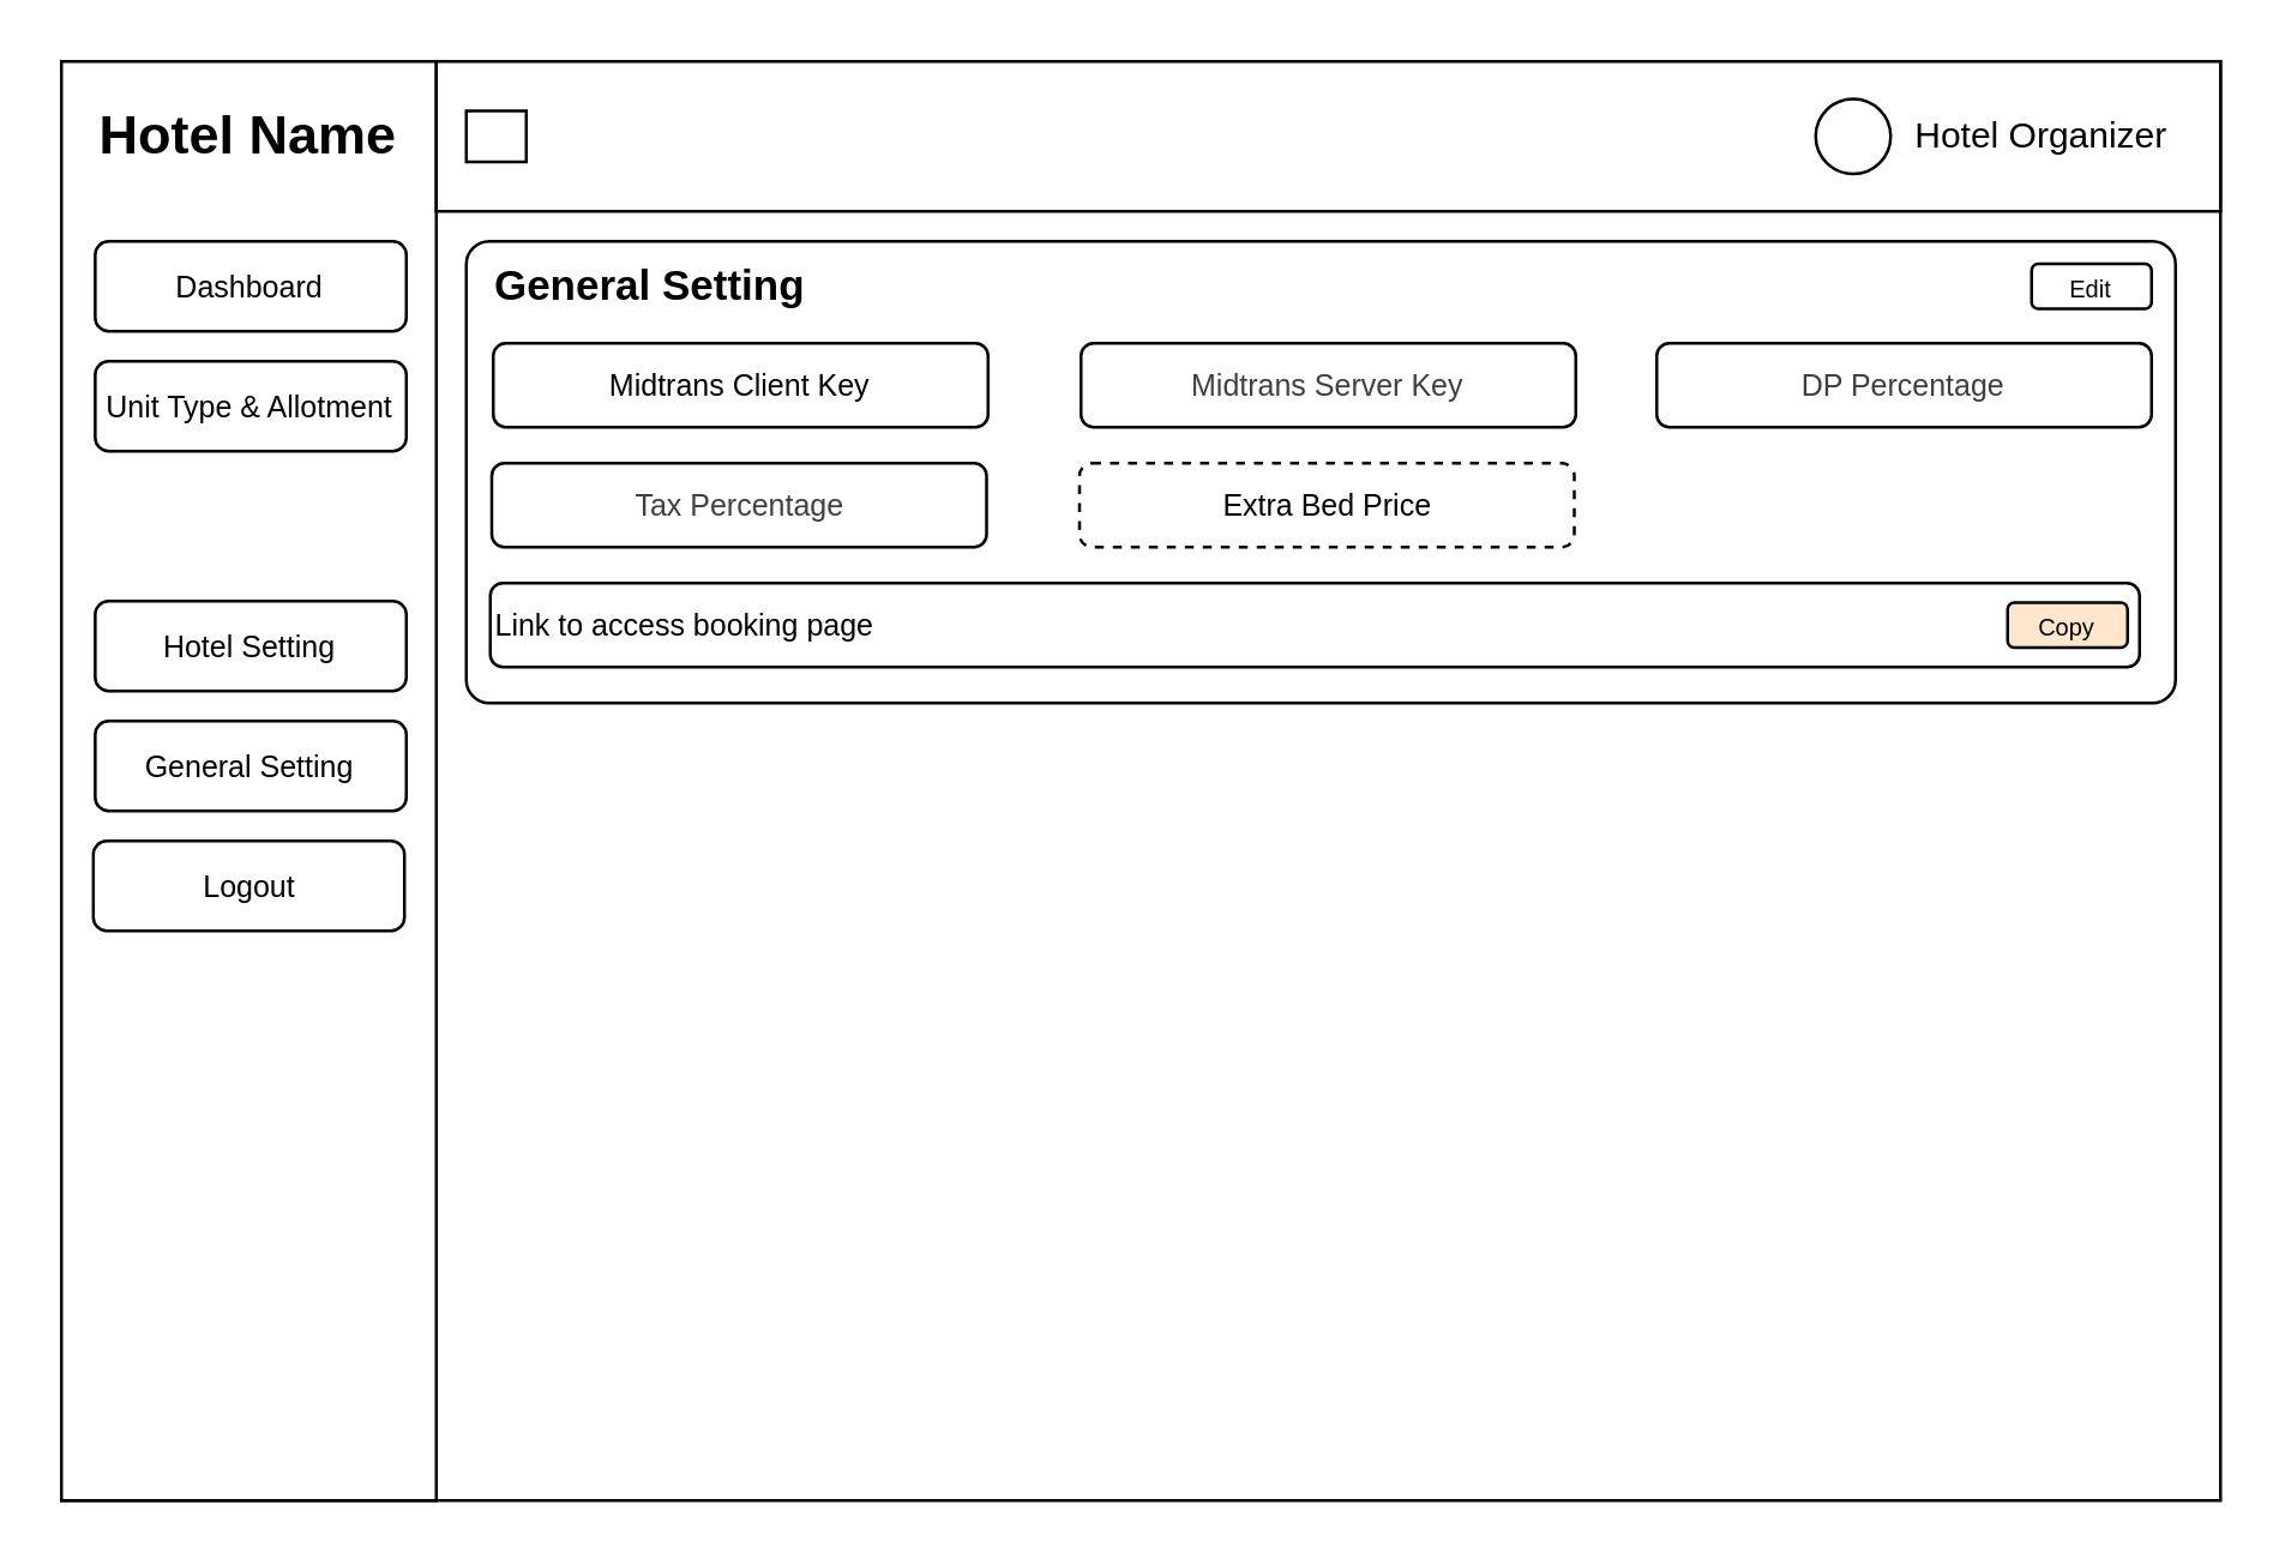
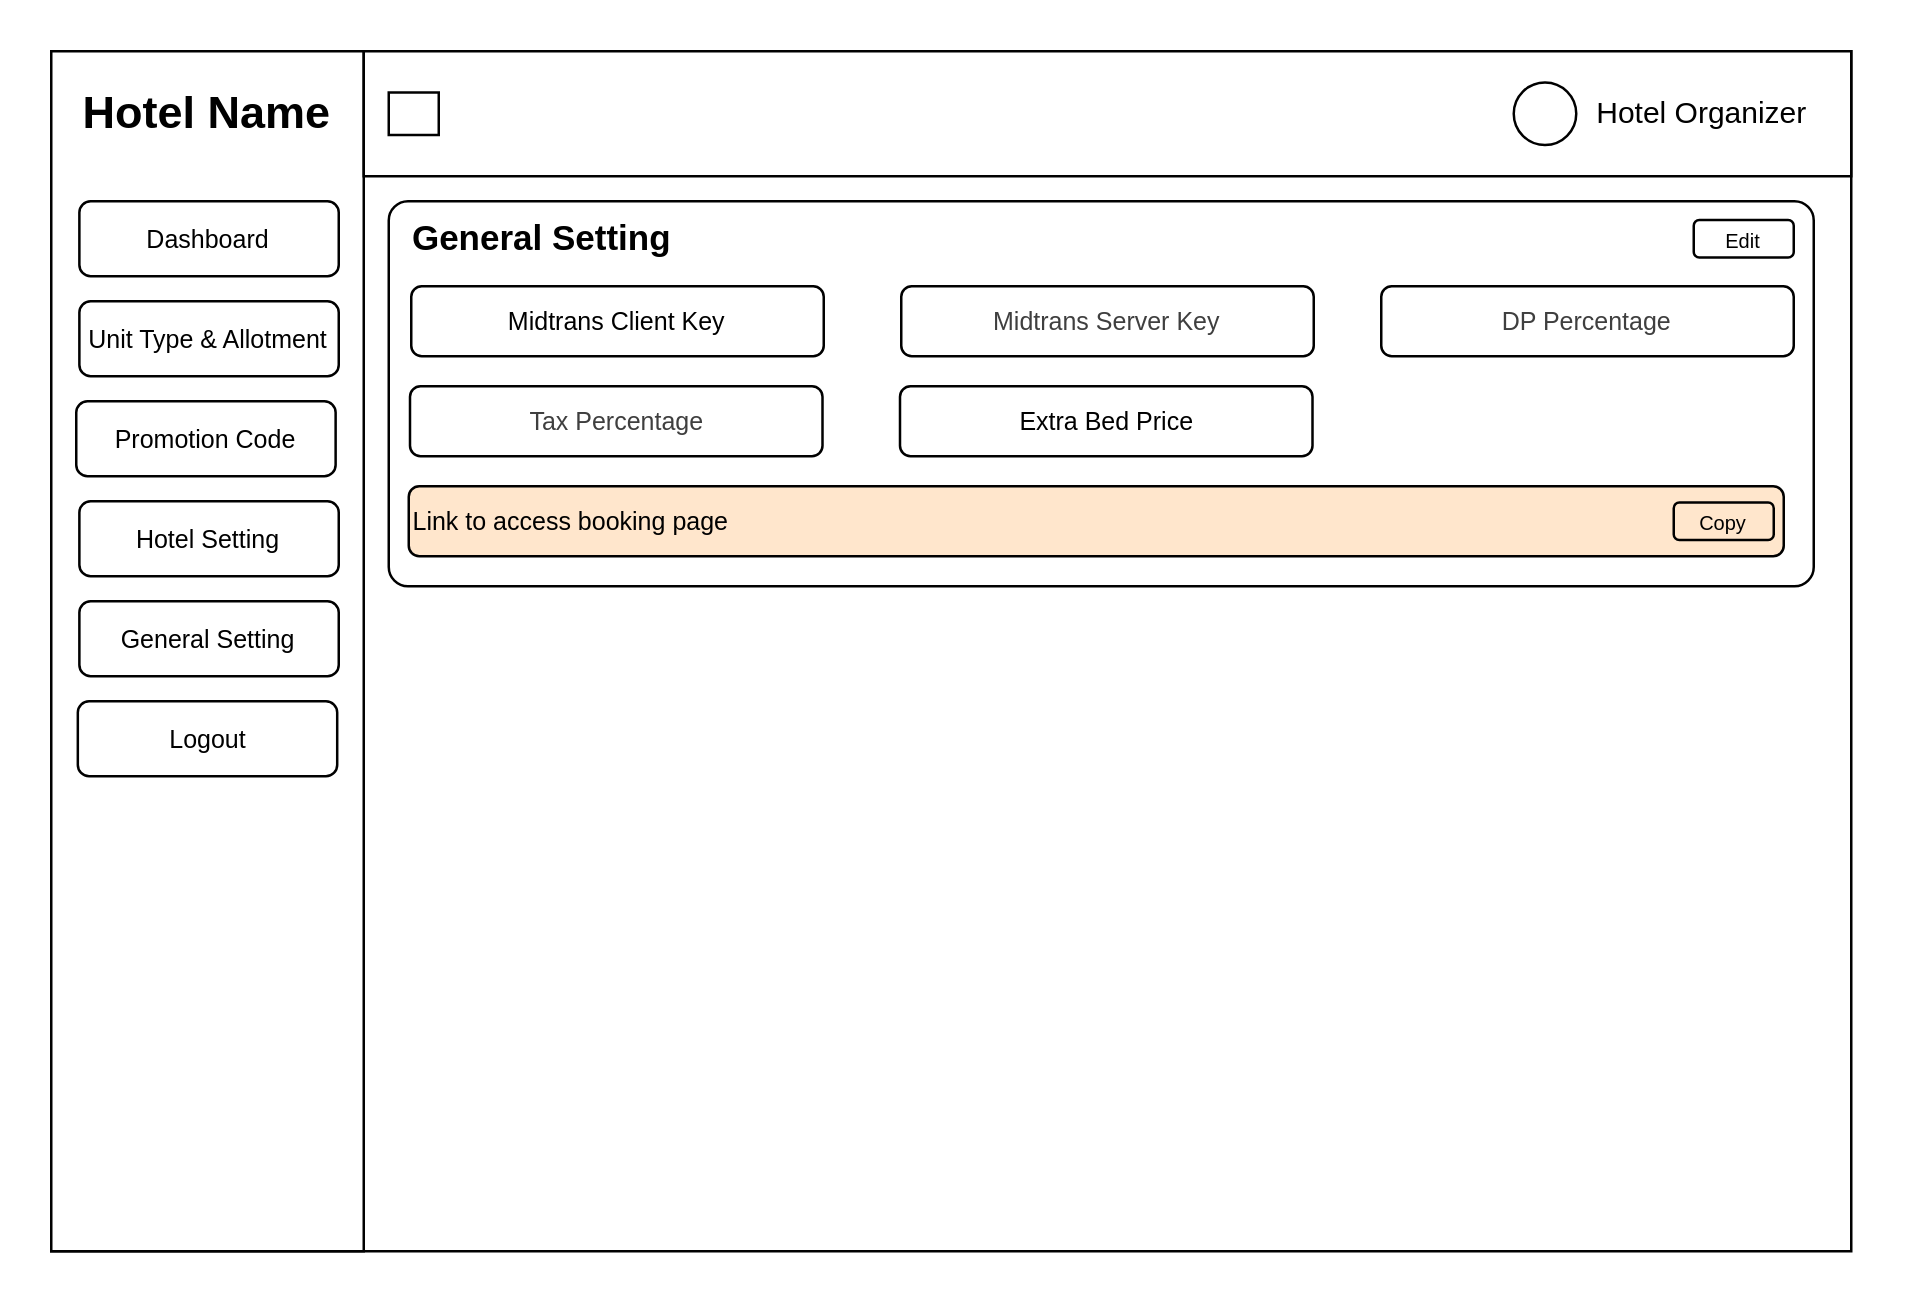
- <mxCell id="23" value="&lt;div style=&quot;text-align: left;&quot;&gt;&lt;span style=&quot;background-color: transparent; font-size: 10px;&quot;&gt;Extra Bed Price&lt;/span&gt;&lt;/div&gt;" style="rounded=1;whiteSpace=wrap;html=1;dashed=1;" vertex="1" parent="1"><mxGeometry x="359.5" y="154" width="165" height="28" as="geometry" /></mxCell>
+ <mxCell id="23" value="&lt;div style=&quot;text-align: left;&quot;&gt;&lt;span style=&quot;background-color: transparent; font-size: 10px;&quot;&gt;Extra Bed Price&lt;/span&gt;&lt;/div&gt;" style="rounded=1;whiteSpace=wrap;html=1;" vertex="1" parent="1"><mxGeometry x="359.5" y="154" width="165" height="28" as="geometry" /></mxCell>
+ <mxCell id="12" value="&lt;font style=&quot;font-size: 10px;&quot;&gt;Promotion Code&lt;/font&gt;" style="rounded=1;whiteSpace=wrap;html=1;" vertex="1" parent="1"><mxGeometry x="30" y="160" width="103.75" height="30" as="geometry" /></mxCell>
- <mxCell id="24" value="&lt;font style=&quot;font-size: 10px;&quot;&gt;Link to access booking page&lt;/font&gt;" style="rounded=1;whiteSpace=wrap;html=1;align=left;" vertex="1" parent="1"><mxGeometry x="163" y="194" width="550" height="28" as="geometry" /></mxCell>
+ <mxCell id="24" value="&lt;font style=&quot;font-size: 10px;&quot;&gt;Link to access booking page&lt;/font&gt;" style="rounded=1;whiteSpace=wrap;html=1;align=left;fillColor=#ffe6cc;" vertex="1" parent="1"><mxGeometry x="163" y="194" width="550" height="28" as="geometry" /></mxCell>
